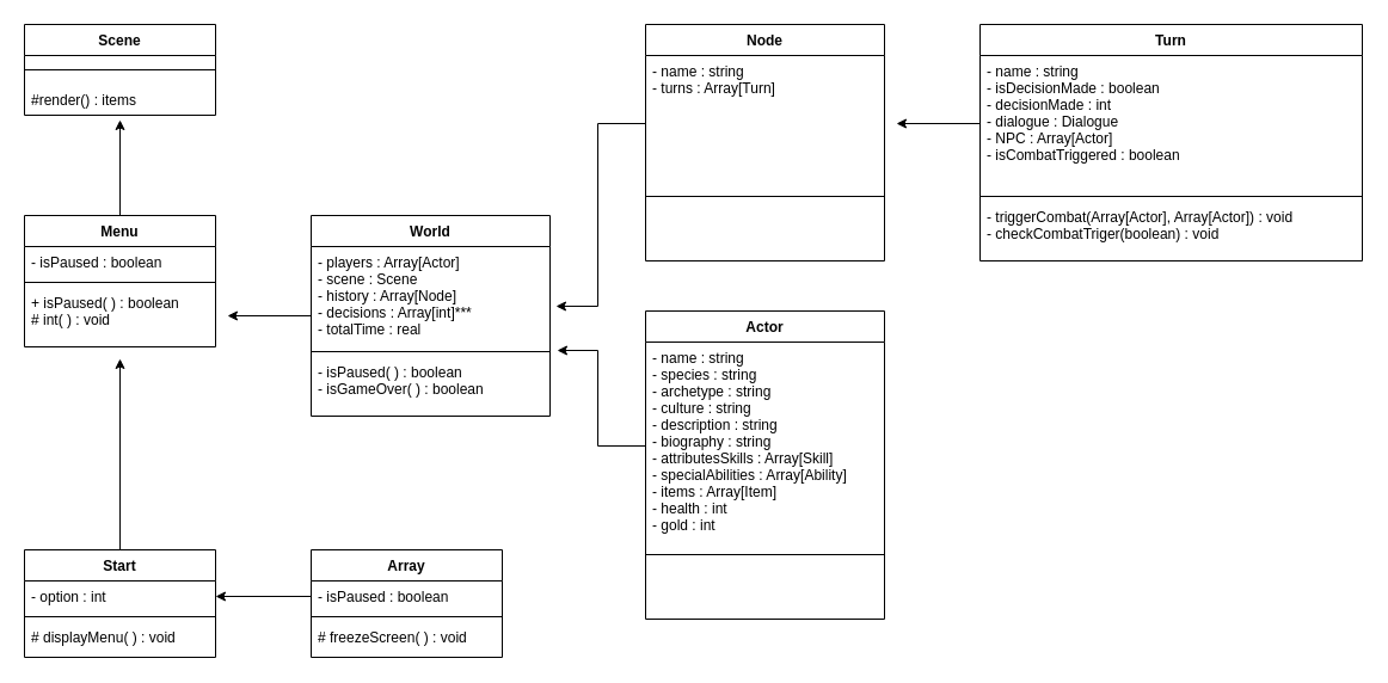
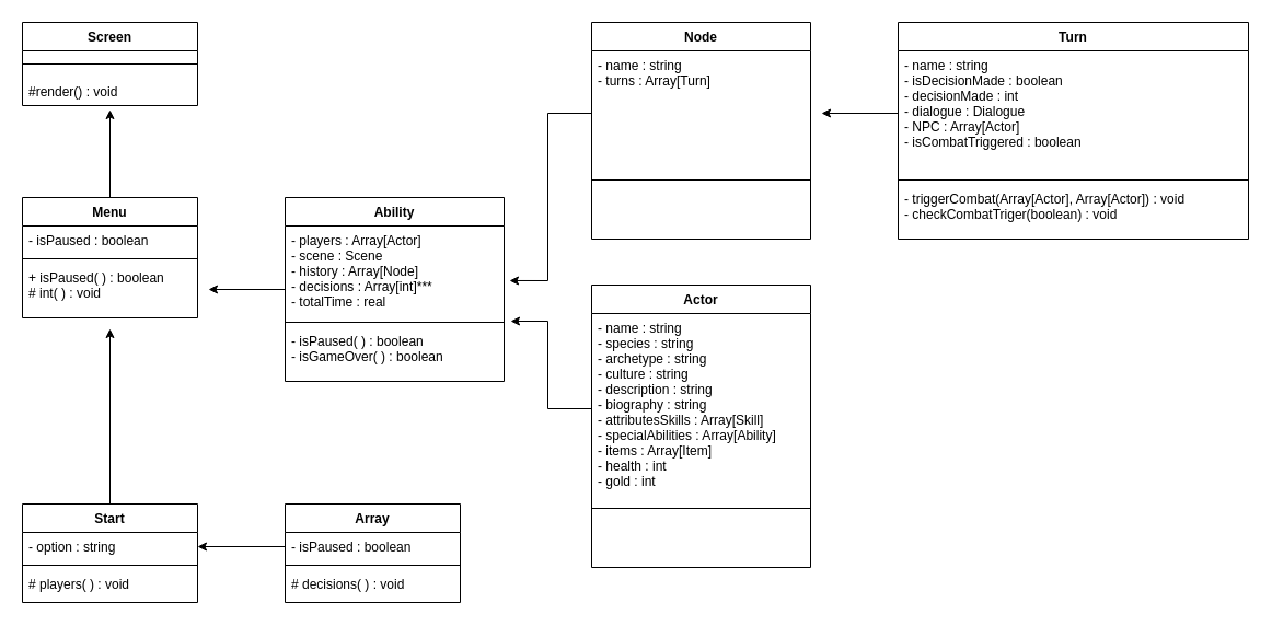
- <mxCell id="2" value="Scene" style="swimlane;fontStyle=1;align=center;verticalAlign=top;childLayout=stackLayout;horizontal=1;startSize=26;horizontalStack=0;resizeParent=1;resizeParentMax=0;resizeLast=0;collapsible=1;marginBottom=0;" parent="1" vertex="1"><mxGeometry x="20" y="20" width="160" height="76" as="geometry" /></mxCell>
+ <mxCell id="2" value="Screen" style="swimlane;fontStyle=1;align=center;verticalAlign=top;childLayout=stackLayout;horizontal=1;startSize=26;horizontalStack=0;resizeParent=1;resizeParentMax=0;resizeLast=0;collapsible=1;marginBottom=0;" parent="1" vertex="1"><mxGeometry x="20" y="20" width="160" height="76" as="geometry" /></mxCell>
- <mxCell id="4" value="#render() : items" style="text;strokeColor=none;fillColor=none;align=left;verticalAlign=top;spacingLeft=4;spacingRight=4;overflow=hidden;rotatable=0;points=[[0,0.5],[1,0.5]];portConstraint=eastwest;" parent="2" vertex="1"><mxGeometry y="50" width="160" height="26" as="geometry" /></mxCell>
+ <mxCell id="4" value="#render() : void" style="text;strokeColor=none;fillColor=none;align=left;verticalAlign=top;spacingLeft=4;spacingRight=4;overflow=hidden;rotatable=0;points=[[0,0.5],[1,0.5]];portConstraint=eastwest;" parent="2" vertex="1"><mxGeometry y="50" width="160" height="26" as="geometry" /></mxCell>
- <mxCell id="11" value="World" style="swimlane;fontStyle=1;align=center;verticalAlign=top;childLayout=stackLayout;horizontal=1;startSize=26;horizontalStack=0;resizeParent=1;resizeParentMax=0;resizeLast=0;collapsible=1;marginBottom=0;" parent="1" vertex="1"><mxGeometry x="260" y="180" width="200" height="168" as="geometry" /></mxCell>
+ <mxCell id="11" value="Ability" style="swimlane;fontStyle=1;align=center;verticalAlign=top;childLayout=stackLayout;horizontal=1;startSize=26;horizontalStack=0;resizeParent=1;resizeParentMax=0;resizeLast=0;collapsible=1;marginBottom=0;" parent="1" vertex="1"><mxGeometry x="260" y="180" width="200" height="168" as="geometry" /></mxCell>
- <mxCell id="17" value="- option : int" style="text;strokeColor=none;fillColor=none;align=left;verticalAlign=top;spacingLeft=4;spacingRight=4;overflow=hidden;rotatable=0;points=[[0,0.5],[1,0.5]];portConstraint=eastwest;" parent="16" vertex="1"><mxGeometry y="26" width="160" height="26" as="geometry" /></mxCell>
+ <mxCell id="17" value="- option : string" style="text;strokeColor=none;fillColor=none;align=left;verticalAlign=top;spacingLeft=4;spacingRight=4;overflow=hidden;rotatable=0;points=[[0,0.5],[1,0.5]];portConstraint=eastwest;" parent="16" vertex="1"><mxGeometry y="26" width="160" height="26" as="geometry" /></mxCell>
- <mxCell id="19" value="# displayMenu( ) : void" style="text;strokeColor=none;fillColor=none;align=left;verticalAlign=top;spacingLeft=4;spacingRight=4;overflow=hidden;rotatable=0;points=[[0,0.5],[1,0.5]];portConstraint=eastwest;" parent="16" vertex="1"><mxGeometry y="60" width="160" height="30" as="geometry" /></mxCell>
+ <mxCell id="19" value="# players( ) : void" style="text;strokeColor=none;fillColor=none;align=left;verticalAlign=top;spacingLeft=4;spacingRight=4;overflow=hidden;rotatable=0;points=[[0,0.5],[1,0.5]];portConstraint=eastwest;" parent="16" vertex="1"><mxGeometry y="60" width="160" height="30" as="geometry" /></mxCell>
- <mxCell id="23" value="# freezeScreen( ) : void" style="text;strokeColor=none;fillColor=none;align=left;verticalAlign=top;spacingLeft=4;spacingRight=4;overflow=hidden;rotatable=0;points=[[0,0.5],[1,0.5]];portConstraint=eastwest;" parent="20" vertex="1"><mxGeometry y="60" width="160" height="30" as="geometry" /></mxCell>
+ <mxCell id="23" value="# decisions( ) : void" style="text;strokeColor=none;fillColor=none;align=left;verticalAlign=top;spacingLeft=4;spacingRight=4;overflow=hidden;rotatable=0;points=[[0,0.5],[1,0.5]];portConstraint=eastwest;" parent="20" vertex="1"><mxGeometry y="60" width="160" height="30" as="geometry" /></mxCell>
